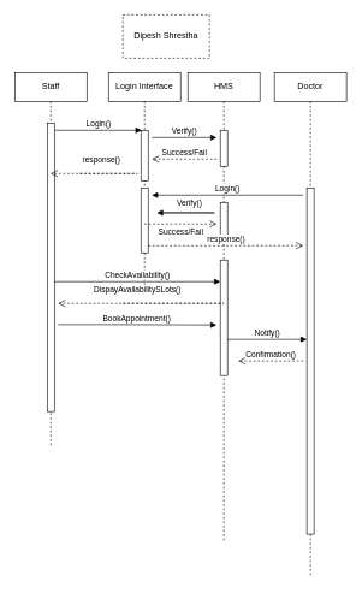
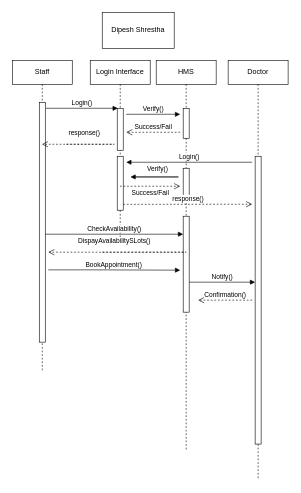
- <mxCell id="26" value="Dipesh Shrestha" style="rounded=0;whiteSpace=wrap;html=1;dashed=1;" vertex="1" parent="1"><mxGeometry x="170" y="20" width="120" height="60" as="geometry" /></mxCell>
+ <mxCell id="26" value="Dipesh Shrestha" style="rounded=0;whiteSpace=wrap;html=1;" vertex="1" parent="1"><mxGeometry x="170" y="20" width="120" height="60" as="geometry" /></mxCell>
